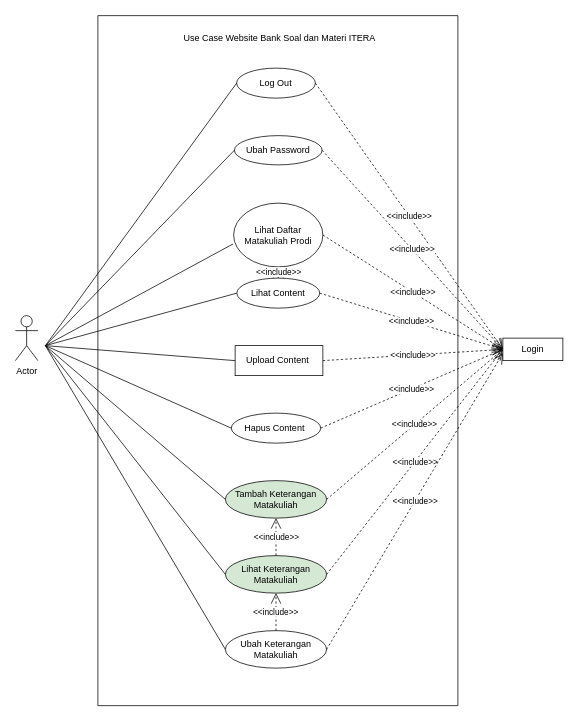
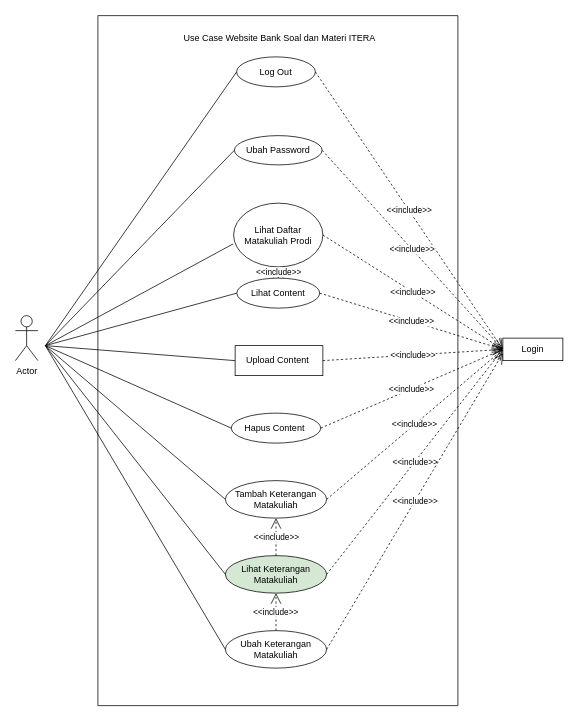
- <mxCell id="4" value="Log Out" style="ellipse;whiteSpace=wrap;html=1;" parent="1" vertex="1"><mxGeometry x="315" y="90" width="105" height="40" as="geometry" /></mxCell>
+ <mxCell id="4" value="Log Out" style="ellipse;whiteSpace=wrap;html=1;" parent="1" vertex="1"><mxGeometry x="315" y="75" width="105" height="40" as="geometry" /></mxCell>
- <mxCell id="10" value="Tambah Keterangan Matakuliah" style="ellipse;whiteSpace=wrap;html=1;fillColor=#d5e8d4;" parent="1" vertex="1"><mxGeometry x="300" y="640" width="135" height="50" as="geometry" /></mxCell>
+ <mxCell id="10" value="Tambah Keterangan Matakuliah" style="ellipse;whiteSpace=wrap;html=1;" parent="1" vertex="1"><mxGeometry x="300" y="640" width="135" height="50" as="geometry" /></mxCell>
